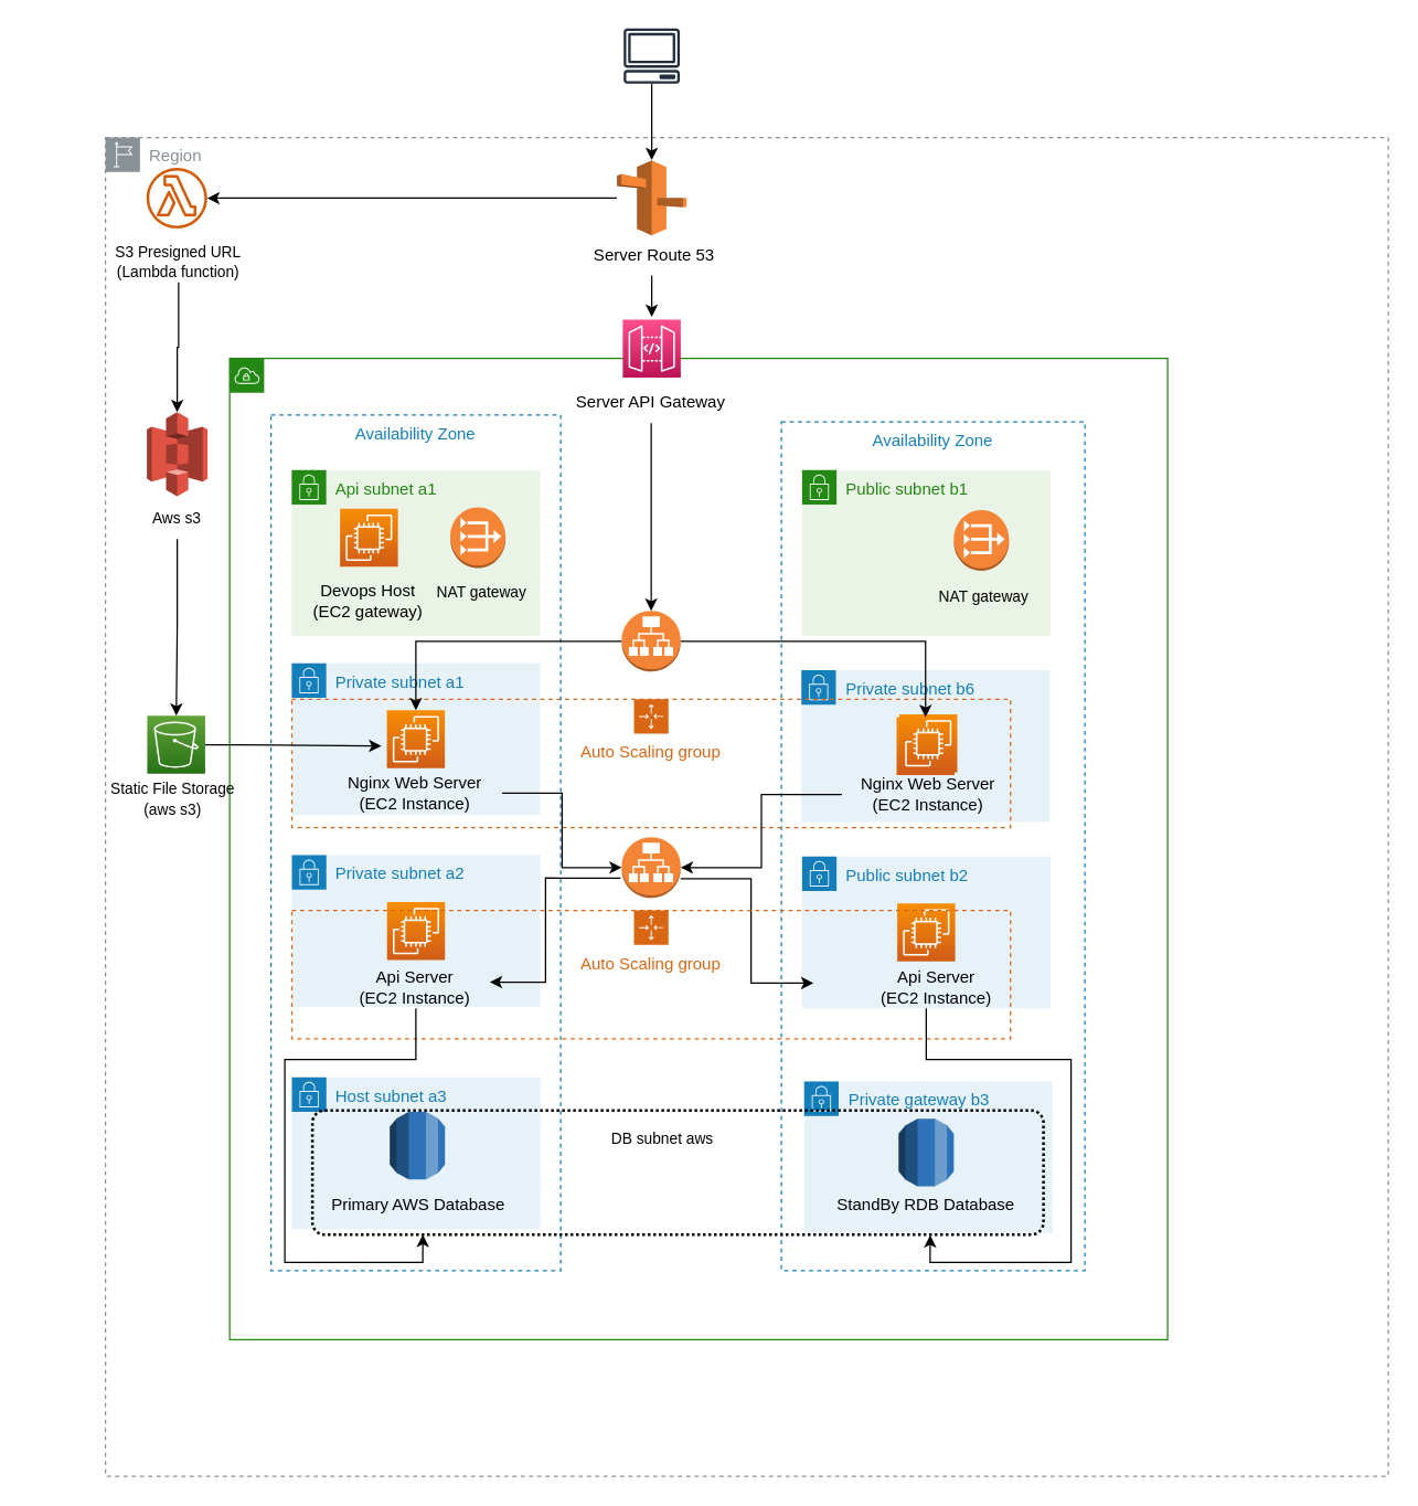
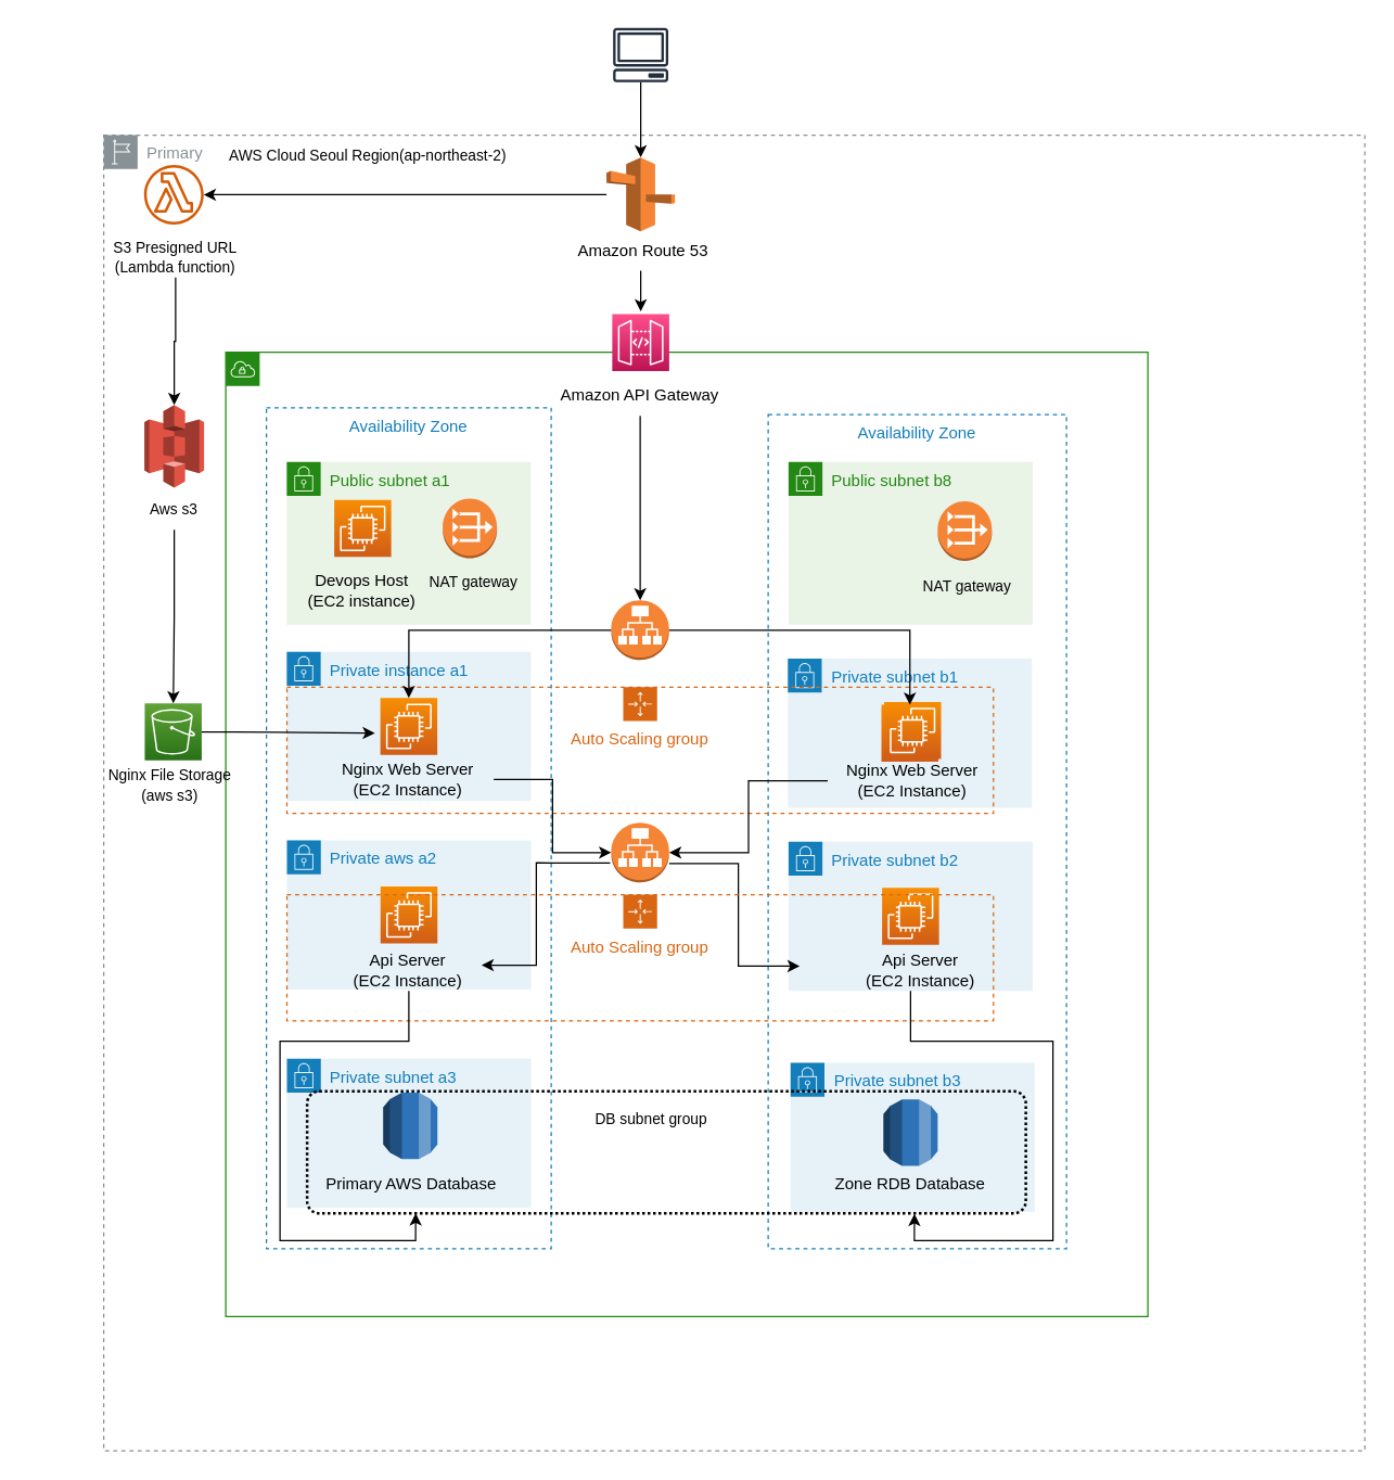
- <mxCell id="26" value="Region" style="sketch=0;outlineConnect=0;gradientColor=none;html=1;whiteSpace=wrap;fontSize=12;fontStyle=0;shape=mxgraph.aws4.group;grIcon=mxgraph.aws4.group_region;strokeColor=#879196;fillColor=none;verticalAlign=top;align=left;spacingLeft=30;fontColor=#879196;dashed=1;" parent="11" vertex="1"><mxGeometry x="-90" y="-160" width="930" height="970" as="geometry" /></mxCell>
+ <mxCell id="26" value="Primary" style="sketch=0;outlineConnect=0;gradientColor=none;html=1;whiteSpace=wrap;fontSize=12;fontStyle=0;shape=mxgraph.aws4.group;grIcon=mxgraph.aws4.group_region;strokeColor=#879196;fillColor=none;verticalAlign=top;align=left;spacingLeft=30;fontColor=#879196;dashed=1;" parent="11" vertex="1"><mxGeometry x="-90" y="-160" width="930" height="970" as="geometry" /></mxCell>
+ <mxCell id="59" value="&lt;font style=&quot;font-size: 11px;&quot;&gt;AWS Cloud Seoul Region(ap-northeast-2)&lt;/font&gt;" style="rounded=0;whiteSpace=wrap;html=1;strokeColor=none;fillColor=none;" parent="1" vertex="1"><mxGeometry x="166" y="99" width="210" height="30" as="geometry" /></mxCell>
- <mxCell id="44" value="Server Route 53" style="rounded=0;whiteSpace=wrap;html=1;strokeColor=none;fillColor=none;" parent="1" vertex="1"><mxGeometry x="414" y="170" width="120" height="30" as="geometry" /></mxCell>
+ <mxCell id="44" value="Amazon Route 53" style="rounded=0;whiteSpace=wrap;html=1;strokeColor=none;fillColor=none;" parent="1" vertex="1"><mxGeometry x="414" y="170" width="120" height="30" as="geometry" /></mxCell>
- <mxCell id="17" value="Server API Gateway" style="rounded=0;whiteSpace=wrap;html=1;strokeColor=none;fillColor=none;" parent="11" vertex="1"><mxGeometry x="243.0" y="17" width="125.21" height="30" as="geometry" /></mxCell>
+ <mxCell id="17" value="Amazon API Gateway" style="rounded=0;whiteSpace=wrap;html=1;strokeColor=none;fillColor=none;" parent="11" vertex="1"><mxGeometry x="243.0" y="17" width="125.21" height="30" as="geometry" /></mxCell>
- <mxCell id="30" value="Api subnet a1" style="points=[[0,0],[0.25,0],[0.5,0],[0.75,0],[1,0],[1,0.25],[1,0.5],[1,0.75],[1,1],[0.75,1],[0.5,1],[0.25,1],[0,1],[0,0.75],[0,0.5],[0,0.25]];outlineConnect=0;gradientColor=none;html=1;whiteSpace=wrap;fontSize=12;fontStyle=0;container=1;pointerEvents=0;collapsible=0;recursiveResize=0;shape=mxgraph.aws4.group;grIcon=mxgraph.aws4.group_security_group;grStroke=0;strokeColor=#248814;fillColor=#E9F3E6;verticalAlign=top;align=left;spacingLeft=30;fontColor=#248814;dashed=0;" parent="1" vertex="1"><mxGeometry x="211" y="340" width="180" height="120" as="geometry" /></mxCell>
+ <mxCell id="30" value="Public subnet a1" style="points=[[0,0],[0.25,0],[0.5,0],[0.75,0],[1,0],[1,0.25],[1,0.5],[1,0.75],[1,1],[0.75,1],[0.5,1],[0.25,1],[0,1],[0,0.75],[0,0.5],[0,0.25]];outlineConnect=0;gradientColor=none;html=1;whiteSpace=wrap;fontSize=12;fontStyle=0;container=1;pointerEvents=0;collapsible=0;recursiveResize=0;shape=mxgraph.aws4.group;grIcon=mxgraph.aws4.group_security_group;grStroke=0;strokeColor=#248814;fillColor=#E9F3E6;verticalAlign=top;align=left;spacingLeft=30;fontColor=#248814;dashed=0;" parent="1" vertex="1"><mxGeometry x="211" y="340" width="180" height="120" as="geometry" /></mxCell>
- <mxCell id="2" value="Public subnet b1" style="points=[[0,0],[0.25,0],[0.5,0],[0.75,0],[1,0],[1,0.25],[1,0.5],[1,0.75],[1,1],[0.75,1],[0.5,1],[0.25,1],[0,1],[0,0.75],[0,0.5],[0,0.25]];outlineConnect=0;gradientColor=none;html=1;whiteSpace=wrap;fontSize=12;fontStyle=0;container=1;pointerEvents=0;collapsible=0;recursiveResize=0;shape=mxgraph.aws4.group;grIcon=mxgraph.aws4.group_security_group;grStroke=0;strokeColor=#248814;fillColor=#E9F3E6;verticalAlign=top;align=left;spacingLeft=30;fontColor=#248814;dashed=0;" parent="1" vertex="1"><mxGeometry x="581" y="340" width="180" height="120" as="geometry" /></mxCell>
+ <mxCell id="2" value="Public subnet b8" style="points=[[0,0],[0.25,0],[0.5,0],[0.75,0],[1,0],[1,0.25],[1,0.5],[1,0.75],[1,1],[0.75,1],[0.5,1],[0.25,1],[0,1],[0,0.75],[0,0.5],[0,0.25]];outlineConnect=0;gradientColor=none;html=1;whiteSpace=wrap;fontSize=12;fontStyle=0;container=1;pointerEvents=0;collapsible=0;recursiveResize=0;shape=mxgraph.aws4.group;grIcon=mxgraph.aws4.group_security_group;grStroke=0;strokeColor=#248814;fillColor=#E9F3E6;verticalAlign=top;align=left;spacingLeft=30;fontColor=#248814;dashed=0;" parent="1" vertex="1"><mxGeometry x="581" y="340" width="180" height="120" as="geometry" /></mxCell>
- <mxCell id="32" value="Devops Host&lt;br&gt;(EC2 gateway)" style="rounded=0;whiteSpace=wrap;html=1;strokeColor=none;fillColor=none;" parent="30" vertex="1"><mxGeometry x="-6.61" y="80" width="125.21" height="30" as="geometry" /></mxCell>
+ <mxCell id="32" value="Devops Host&lt;br&gt;(EC2 instance)" style="rounded=0;whiteSpace=wrap;html=1;strokeColor=none;fillColor=none;" parent="30" vertex="1"><mxGeometry x="-6.61" y="80" width="125.21" height="30" as="geometry" /></mxCell>
- <mxCell id="6" value="Private subnet a1" style="points=[[0,0],[0.25,0],[0.5,0],[0.75,0],[1,0],[1,0.25],[1,0.5],[1,0.75],[1,1],[0.75,1],[0.5,1],[0.25,1],[0,1],[0,0.75],[0,0.5],[0,0.25]];outlineConnect=0;gradientColor=none;html=1;whiteSpace=wrap;fontSize=12;fontStyle=0;container=1;pointerEvents=0;collapsible=0;recursiveResize=0;shape=mxgraph.aws4.group;grIcon=mxgraph.aws4.group_security_group;grStroke=0;strokeColor=#147EBA;fillColor=#E6F2F8;verticalAlign=top;align=left;spacingLeft=30;fontColor=#147EBA;dashed=0;" parent="1" vertex="1"><mxGeometry x="211" y="480" width="180" height="110" as="geometry" /></mxCell>
+ <mxCell id="6" value="Private instance a1" style="points=[[0,0],[0.25,0],[0.5,0],[0.75,0],[1,0],[1,0.25],[1,0.5],[1,0.75],[1,1],[0.75,1],[0.5,1],[0.25,1],[0,1],[0,0.75],[0,0.5],[0,0.25]];outlineConnect=0;gradientColor=none;html=1;whiteSpace=wrap;fontSize=12;fontStyle=0;container=1;pointerEvents=0;collapsible=0;recursiveResize=0;shape=mxgraph.aws4.group;grIcon=mxgraph.aws4.group_security_group;grStroke=0;strokeColor=#147EBA;fillColor=#E6F2F8;verticalAlign=top;align=left;spacingLeft=30;fontColor=#147EBA;dashed=0;" parent="1" vertex="1"><mxGeometry x="211" y="480" width="180" height="110" as="geometry" /></mxCell>
- <mxCell id="4" value="Private subnet b6" style="points=[[0,0],[0.25,0],[0.5,0],[0.75,0],[1,0],[1,0.25],[1,0.5],[1,0.75],[1,1],[0.75,1],[0.5,1],[0.25,1],[0,1],[0,0.75],[0,0.5],[0,0.25]];outlineConnect=0;gradientColor=none;html=1;whiteSpace=wrap;fontSize=12;fontStyle=0;container=1;pointerEvents=0;collapsible=0;recursiveResize=0;shape=mxgraph.aws4.group;grIcon=mxgraph.aws4.group_security_group;grStroke=0;strokeColor=#147EBA;fillColor=#E6F2F8;verticalAlign=top;align=left;spacingLeft=30;fontColor=#147EBA;dashed=0;" parent="1" vertex="1"><mxGeometry x="580.5" y="485" width="180" height="110" as="geometry" /></mxCell>
+ <mxCell id="4" value="Private subnet b1" style="points=[[0,0],[0.25,0],[0.5,0],[0.75,0],[1,0],[1,0.25],[1,0.5],[1,0.75],[1,1],[0.75,1],[0.5,1],[0.25,1],[0,1],[0,0.75],[0,0.5],[0,0.25]];outlineConnect=0;gradientColor=none;html=1;whiteSpace=wrap;fontSize=12;fontStyle=0;container=1;pointerEvents=0;collapsible=0;recursiveResize=0;shape=mxgraph.aws4.group;grIcon=mxgraph.aws4.group_security_group;grStroke=0;strokeColor=#147EBA;fillColor=#E6F2F8;verticalAlign=top;align=left;spacingLeft=30;fontColor=#147EBA;dashed=0;" parent="1" vertex="1"><mxGeometry x="580.5" y="485" width="180" height="110" as="geometry" /></mxCell>
- <mxCell id="28" value="&lt;span style=&quot;font-size: 11px;&quot;&gt;Static File Storage&lt;br&gt;(aws s3)&lt;br&gt;&lt;/span&gt;" style="rounded=0;whiteSpace=wrap;html=1;strokeColor=none;fillColor=none;" vertex="1" parent="11"><mxGeometry x="-146.0" y="304" width="210" height="30" as="geometry" /></mxCell>
+ <mxCell id="28" value="&lt;span style=&quot;font-size: 11px;&quot;&gt;Nginx File Storage&lt;br&gt;(aws s3)&lt;br&gt;&lt;/span&gt;" style="rounded=0;whiteSpace=wrap;html=1;strokeColor=none;fillColor=none;" vertex="1" parent="11"><mxGeometry x="-146.0" y="304" width="210" height="30" as="geometry" /></mxCell>
- <mxCell id="12" value="Private subnet a2" style="points=[[0,0],[0.25,0],[0.5,0],[0.75,0],[1,0],[1,0.25],[1,0.5],[1,0.75],[1,1],[0.75,1],[0.5,1],[0.25,1],[0,1],[0,0.75],[0,0.5],[0,0.25]];outlineConnect=0;gradientColor=none;html=1;whiteSpace=wrap;fontSize=12;fontStyle=0;container=1;pointerEvents=0;collapsible=0;recursiveResize=0;shape=mxgraph.aws4.group;grIcon=mxgraph.aws4.group_security_group;grStroke=0;strokeColor=#147EBA;fillColor=#E6F2F8;verticalAlign=top;align=left;spacingLeft=30;fontColor=#147EBA;dashed=0;" parent="11" vertex="1"><mxGeometry x="45.11" y="360" width="180" height="110" as="geometry" /></mxCell>
+ <mxCell id="12" value="Private aws a2" style="points=[[0,0],[0.25,0],[0.5,0],[0.75,0],[1,0],[1,0.25],[1,0.5],[1,0.75],[1,1],[0.75,1],[0.5,1],[0.25,1],[0,1],[0,0.75],[0,0.5],[0,0.25]];outlineConnect=0;gradientColor=none;html=1;whiteSpace=wrap;fontSize=12;fontStyle=0;container=1;pointerEvents=0;collapsible=0;recursiveResize=0;shape=mxgraph.aws4.group;grIcon=mxgraph.aws4.group_security_group;grStroke=0;strokeColor=#147EBA;fillColor=#E6F2F8;verticalAlign=top;align=left;spacingLeft=30;fontColor=#147EBA;dashed=0;" parent="11" vertex="1"><mxGeometry x="45.11" y="360" width="180" height="110" as="geometry" /></mxCell>
- <mxCell id="8" value="Public subnet b2" style="points=[[0,0],[0.25,0],[0.5,0],[0.75,0],[1,0],[1,0.25],[1,0.5],[1,0.75],[1,1],[0.75,1],[0.5,1],[0.25,1],[0,1],[0,0.75],[0,0.5],[0,0.25]];outlineConnect=0;gradientColor=none;html=1;whiteSpace=wrap;fontSize=12;fontStyle=0;container=1;pointerEvents=0;collapsible=0;recursiveResize=0;shape=mxgraph.aws4.group;grIcon=mxgraph.aws4.group_security_group;grStroke=0;strokeColor=#147EBA;fillColor=#E6F2F8;verticalAlign=top;align=left;spacingLeft=30;fontColor=#147EBA;dashed=0;" parent="1" vertex="1"><mxGeometry x="581" y="620" width="180" height="110" as="geometry" /></mxCell>
+ <mxCell id="8" value="Private subnet b2" style="points=[[0,0],[0.25,0],[0.5,0],[0.75,0],[1,0],[1,0.25],[1,0.5],[1,0.75],[1,1],[0.75,1],[0.5,1],[0.25,1],[0,1],[0,0.75],[0,0.5],[0,0.25]];outlineConnect=0;gradientColor=none;html=1;whiteSpace=wrap;fontSize=12;fontStyle=0;container=1;pointerEvents=0;collapsible=0;recursiveResize=0;shape=mxgraph.aws4.group;grIcon=mxgraph.aws4.group_security_group;grStroke=0;strokeColor=#147EBA;fillColor=#E6F2F8;verticalAlign=top;align=left;spacingLeft=30;fontColor=#147EBA;dashed=0;" parent="1" vertex="1"><mxGeometry x="581" y="620" width="180" height="110" as="geometry" /></mxCell>
- <mxCell id="18" value="Host subnet a3" style="points=[[0,0],[0.25,0],[0.5,0],[0.75,0],[1,0],[1,0.25],[1,0.5],[1,0.75],[1,1],[0.75,1],[0.5,1],[0.25,1],[0,1],[0,0.75],[0,0.5],[0,0.25]];outlineConnect=0;gradientColor=none;html=1;whiteSpace=wrap;fontSize=12;fontStyle=0;container=1;pointerEvents=0;collapsible=0;recursiveResize=0;shape=mxgraph.aws4.group;grIcon=mxgraph.aws4.group_security_group;grStroke=0;strokeColor=#147EBA;fillColor=#E6F2F8;verticalAlign=top;align=left;spacingLeft=30;fontColor=#147EBA;dashed=0;" parent="11" vertex="1"><mxGeometry x="45.11" y="521" width="180" height="110" as="geometry" /></mxCell>
+ <mxCell id="18" value="Private subnet a3" style="points=[[0,0],[0.25,0],[0.5,0],[0.75,0],[1,0],[1,0.25],[1,0.5],[1,0.75],[1,1],[0.75,1],[0.5,1],[0.25,1],[0,1],[0,0.75],[0,0.5],[0,0.25]];outlineConnect=0;gradientColor=none;html=1;whiteSpace=wrap;fontSize=12;fontStyle=0;container=1;pointerEvents=0;collapsible=0;recursiveResize=0;shape=mxgraph.aws4.group;grIcon=mxgraph.aws4.group_security_group;grStroke=0;strokeColor=#147EBA;fillColor=#E6F2F8;verticalAlign=top;align=left;spacingLeft=30;fontColor=#147EBA;dashed=0;" parent="11" vertex="1"><mxGeometry x="45.11" y="521" width="180" height="110" as="geometry" /></mxCell>
- <mxCell id="46" value="Private gateway b3" style="points=[[0,0],[0.25,0],[0.5,0],[0.75,0],[1,0],[1,0.25],[1,0.5],[1,0.75],[1,1],[0.75,1],[0.5,1],[0.25,1],[0,1],[0,0.75],[0,0.5],[0,0.25]];outlineConnect=0;gradientColor=none;html=1;whiteSpace=wrap;fontSize=12;fontStyle=0;container=1;pointerEvents=0;collapsible=0;recursiveResize=0;shape=mxgraph.aws4.group;grIcon=mxgraph.aws4.group_security_group;grStroke=0;strokeColor=#147EBA;fillColor=#E6F2F8;verticalAlign=top;align=left;spacingLeft=30;fontColor=#147EBA;dashed=0;" parent="1" vertex="1"><mxGeometry x="582.5" y="783" width="180" height="110" as="geometry" /></mxCell>
+ <mxCell id="46" value="Private subnet b3" style="points=[[0,0],[0.25,0],[0.5,0],[0.75,0],[1,0],[1,0.25],[1,0.5],[1,0.75],[1,1],[0.75,1],[0.5,1],[0.25,1],[0,1],[0,0.75],[0,0.5],[0,0.25]];outlineConnect=0;gradientColor=none;html=1;whiteSpace=wrap;fontSize=12;fontStyle=0;container=1;pointerEvents=0;collapsible=0;recursiveResize=0;shape=mxgraph.aws4.group;grIcon=mxgraph.aws4.group_security_group;grStroke=0;strokeColor=#147EBA;fillColor=#E6F2F8;verticalAlign=top;align=left;spacingLeft=30;fontColor=#147EBA;dashed=0;" parent="1" vertex="1"><mxGeometry x="582.5" y="783" width="180" height="110" as="geometry" /></mxCell>
- <mxCell id="57" value="&lt;span style=&quot;font-size: 11px;&quot;&gt;DB subnet aws&lt;/span&gt;" style="rounded=0;whiteSpace=wrap;html=1;strokeColor=none;fillColor=none;" vertex="1" parent="1"><mxGeometry x="375" y="810" width="210" height="30" as="geometry" /></mxCell>
+ <mxCell id="57" value="&lt;span style=&quot;font-size: 11px;&quot;&gt;DB subnet group&lt;/span&gt;" style="rounded=0;whiteSpace=wrap;html=1;strokeColor=none;fillColor=none;" vertex="1" parent="1"><mxGeometry x="375" y="810" width="210" height="30" as="geometry" /></mxCell>
- <mxCell id="47" value="StandBy RDB Database" style="rounded=0;whiteSpace=wrap;html=1;strokeColor=none;fillColor=none;" parent="46" vertex="1"><mxGeometry x="19.69" y="75" width="137.61" height="30" as="geometry" /></mxCell>
+ <mxCell id="47" value="Zone RDB Database" style="rounded=0;whiteSpace=wrap;html=1;strokeColor=none;fillColor=none;" parent="46" vertex="1"><mxGeometry x="19.69" y="75" width="137.61" height="30" as="geometry" /></mxCell>
